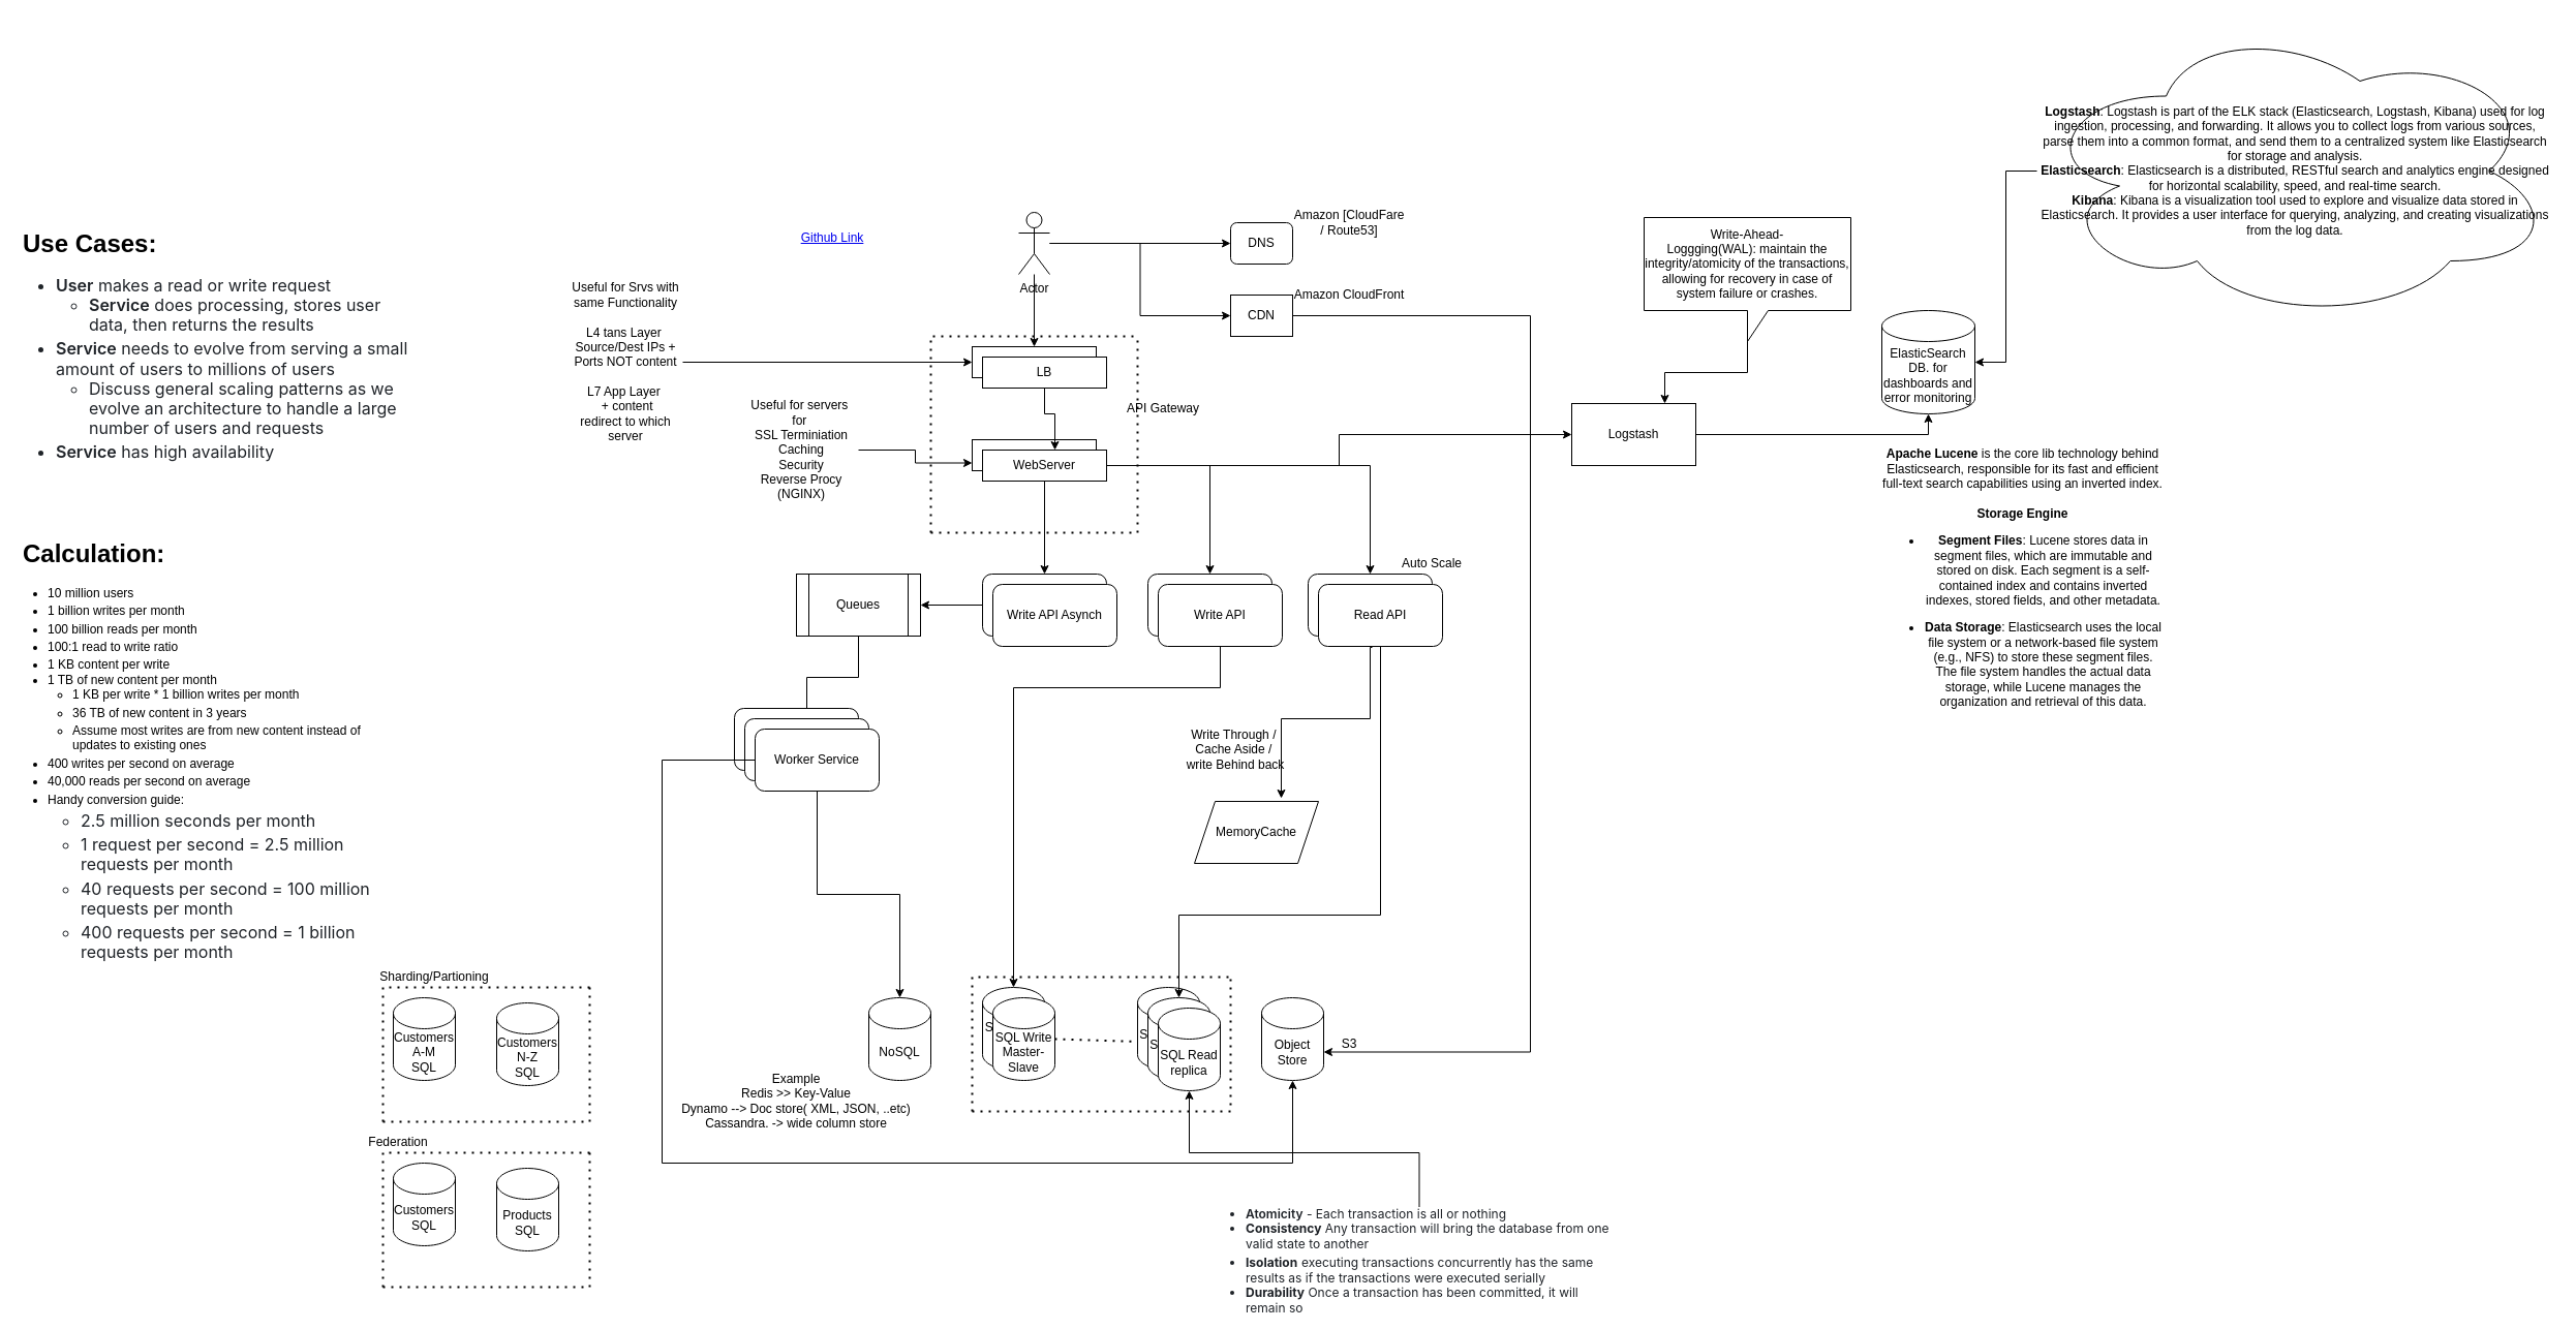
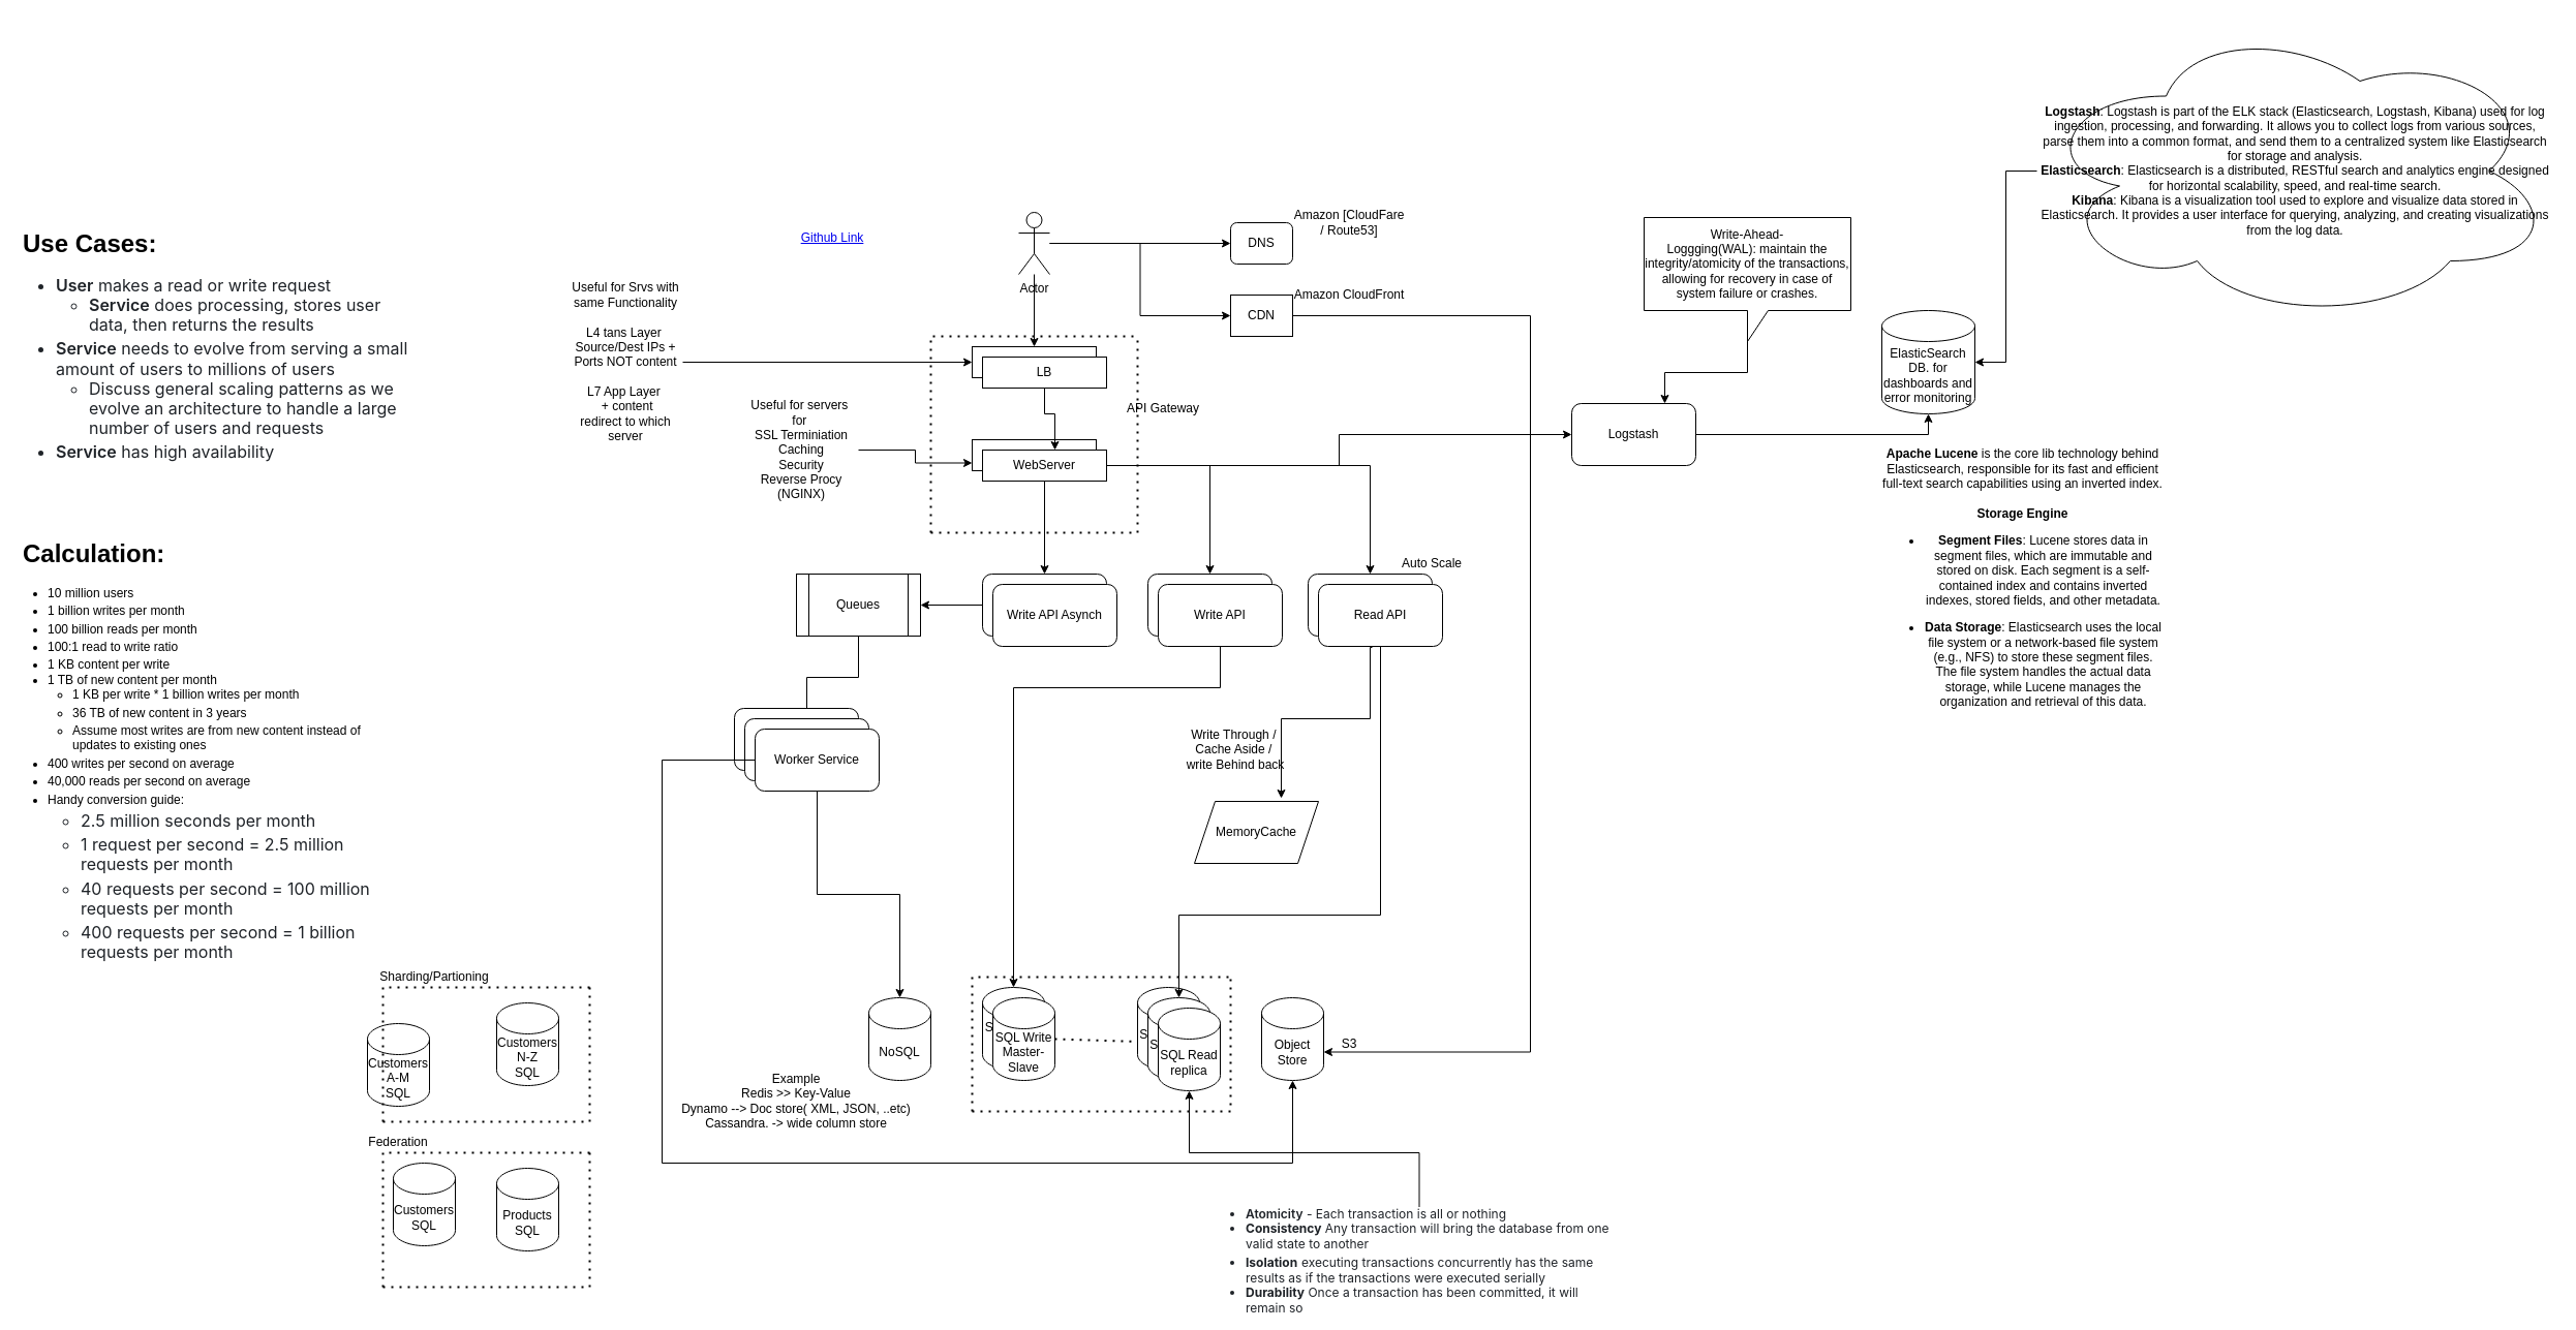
- <mxCell id="76" value="Logstash" style="rounded=0;whiteSpace=wrap;html=1;" parent="1" vertex="1"><mxGeometry x="1520" y="390" width="120" height="60" as="geometry" /></mxCell>
+ <mxCell id="76" value="Logstash" style="whiteSpace=wrap;html=1;rounded=1;" parent="1" vertex="1"><mxGeometry x="1520" y="390" width="120" height="60" as="geometry" /></mxCell>
- <mxCell id="63" value="Customers&lt;br&gt;A-M&lt;br&gt;SQL" style="shape=cylinder3;whiteSpace=wrap;html=1;boundedLbl=1;backgroundOutline=1;size=15;" parent="1" vertex="1"><mxGeometry x="380" y="965" width="60" height="80" as="geometry" /></mxCell>
+ <mxCell id="63" value="Customers&lt;br&gt;A-M&lt;br&gt;SQL" style="shape=cylinder3;whiteSpace=wrap;html=1;boundedLbl=1;backgroundOutline=1;size=15;" parent="1" vertex="1"><mxGeometry x="355" y="990" width="60" height="80" as="geometry" /></mxCell>
